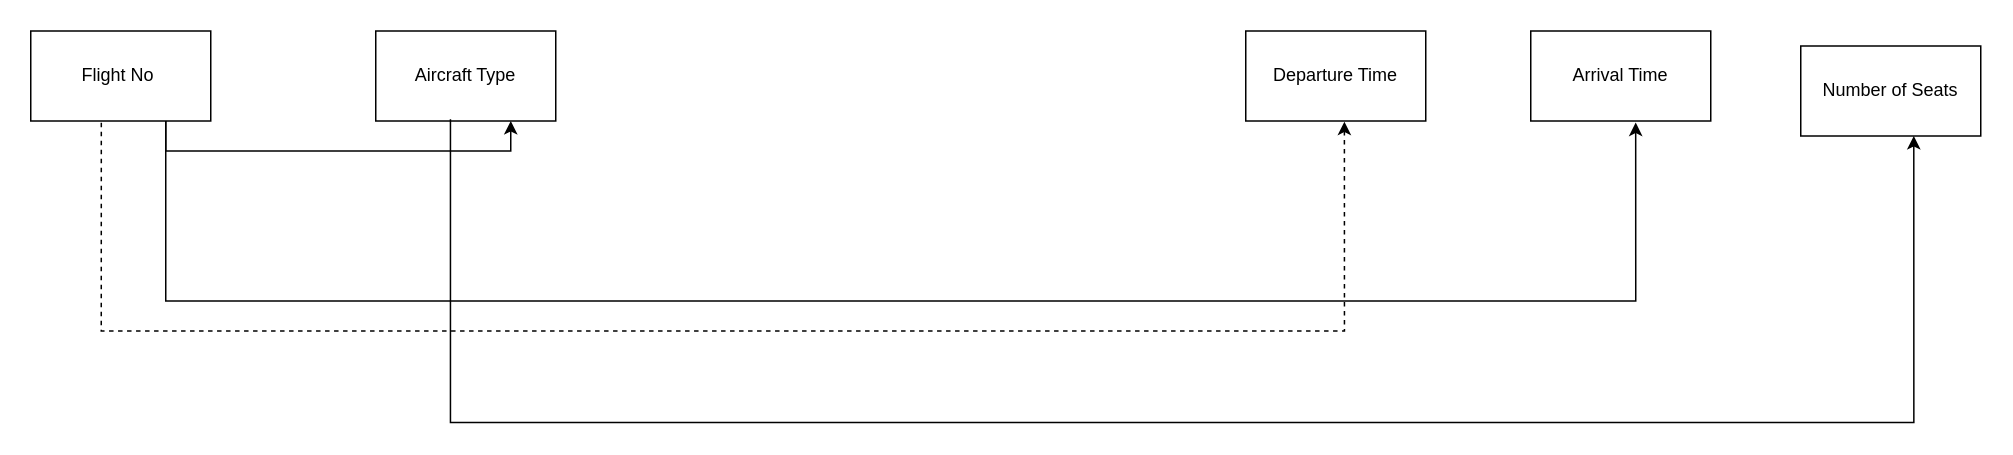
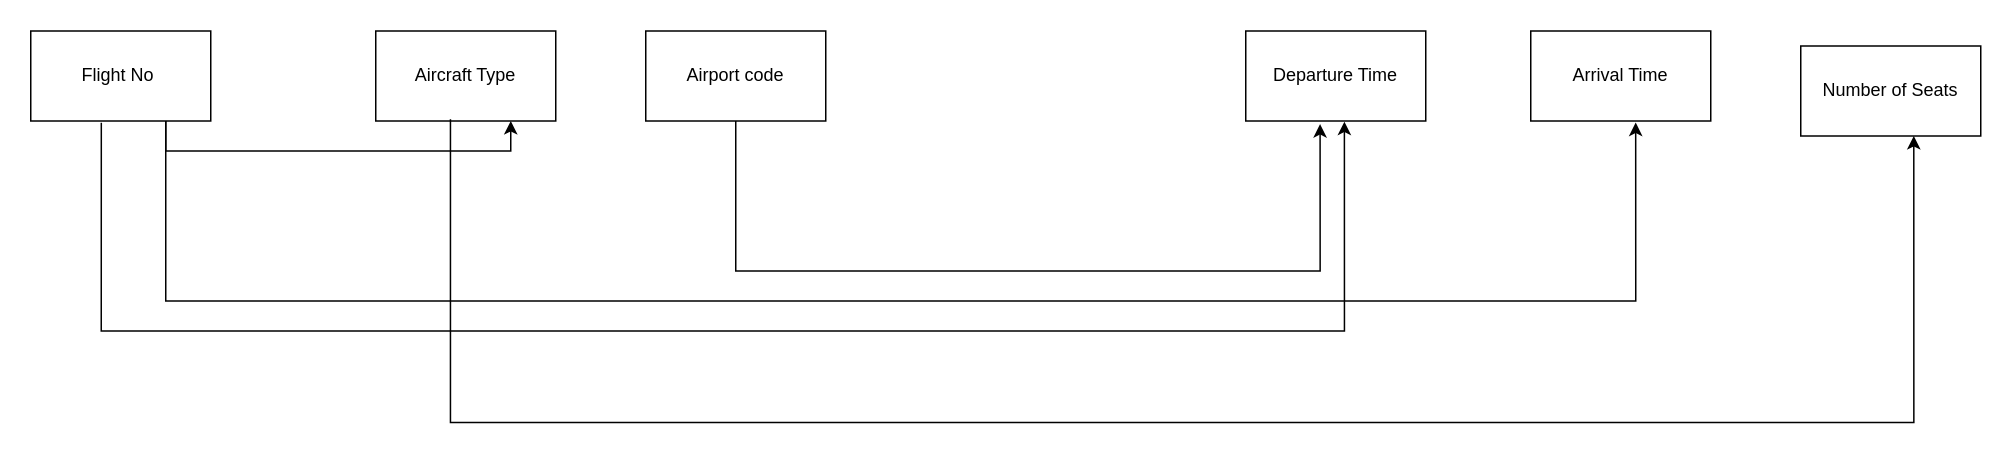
+ <mxCell id="6" value="Airport code" style="rounded=0;whiteSpace=wrap;html=1;" vertex="1" parent="1"><mxGeometry x="430" y="20" width="120" height="60" as="geometry" /></mxCell>
+ <mxCell id="12" style="edgeStyle=orthogonalEdgeStyle;rounded=0;orthogonalLoop=1;jettySize=auto;html=1;exitX=0.5;exitY=1;exitDx=0;exitDy=0;entryX=0.413;entryY=1.034;entryDx=0;entryDy=0;entryPerimeter=0;" edge="1" parent="1" source="6" target="7"><mxGeometry relative="1" as="geometry"><Array as="points"><mxPoint x="490" y="180" /><mxPoint x="880" y="180" /></Array></mxGeometry></mxCell>
- <mxCell id="2" style="edgeStyle=orthogonalEdgeStyle;rounded=0;orthogonalLoop=1;jettySize=auto;html=1;exitX=0.392;exitY=1.02;exitDx=0;exitDy=0;exitPerimeter=0;entryX=0.548;entryY=1.007;entryDx=0;entryDy=0;entryPerimeter=0;dashed=1;" edge="1" parent="1" source="4" target="7"><mxGeometry relative="1" as="geometry"><mxPoint x="140" y="240" as="sourcePoint" /><mxPoint x="830" y="240" as="targetPoint" /><Array as="points"><mxPoint x="67" y="220" /><mxPoint x="896" y="220" /></Array></mxGeometry></mxCell>
+ <mxCell id="2" style="edgeStyle=orthogonalEdgeStyle;rounded=0;orthogonalLoop=1;jettySize=auto;html=1;exitX=0.392;exitY=1.02;exitDx=0;exitDy=0;exitPerimeter=0;entryX=0.548;entryY=1.007;entryDx=0;entryDy=0;entryPerimeter=0;" edge="1" parent="1" source="4" target="7"><mxGeometry relative="1" as="geometry"><mxPoint x="140" y="240" as="sourcePoint" /><mxPoint x="830" y="240" as="targetPoint" /><Array as="points"><mxPoint x="67" y="220" /><mxPoint x="896" y="220" /></Array></mxGeometry></mxCell>
